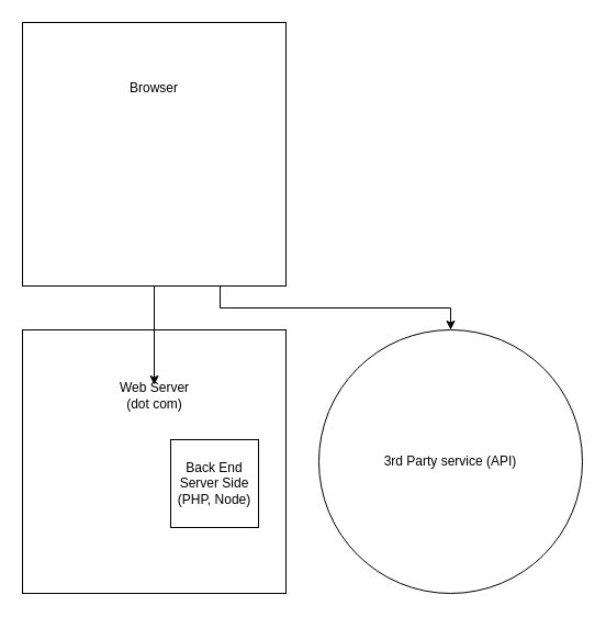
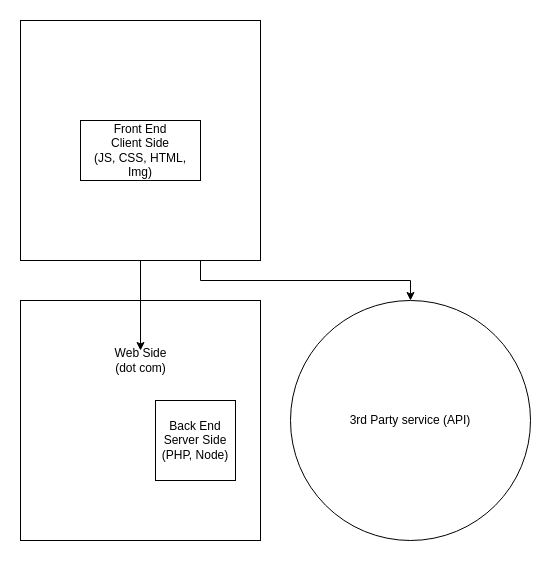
- <mxCell id="8" value="Browser" style="text;html=1;strokeColor=none;fillColor=none;align=center;verticalAlign=middle;whiteSpace=wrap;rounded=0;" vertex="1" parent="1"><mxGeometry x="120" y="70" width="40" height="20" as="geometry" /></mxCell>
+ <mxCell id="6" value="&lt;div&gt;Front End&lt;br&gt;&lt;/div&gt;&lt;div&gt;Client Side&lt;br&gt;&lt;/div&gt;(JS, CSS, HTML, Img)" style="rounded=0;whiteSpace=wrap;html=1;" vertex="1" parent="1"><mxGeometry x="80" y="120" width="120" height="60" as="geometry" /></mxCell>
- <mxCell id="9" value="Web Server&lt;br&gt;(dot com)" style="text;html=1;strokeColor=none;fillColor=none;align=center;verticalAlign=middle;whiteSpace=wrap;rounded=0;" vertex="1" parent="1"><mxGeometry x="87.5" y="350" width="105" height="20" as="geometry" /></mxCell>
+ <mxCell id="9" value="Web Side&lt;br&gt;(dot com)" style="text;html=1;strokeColor=none;fillColor=none;align=center;verticalAlign=middle;whiteSpace=wrap;rounded=0;" vertex="1" parent="1"><mxGeometry x="87.5" y="350" width="105" height="20" as="geometry" /></mxCell>
